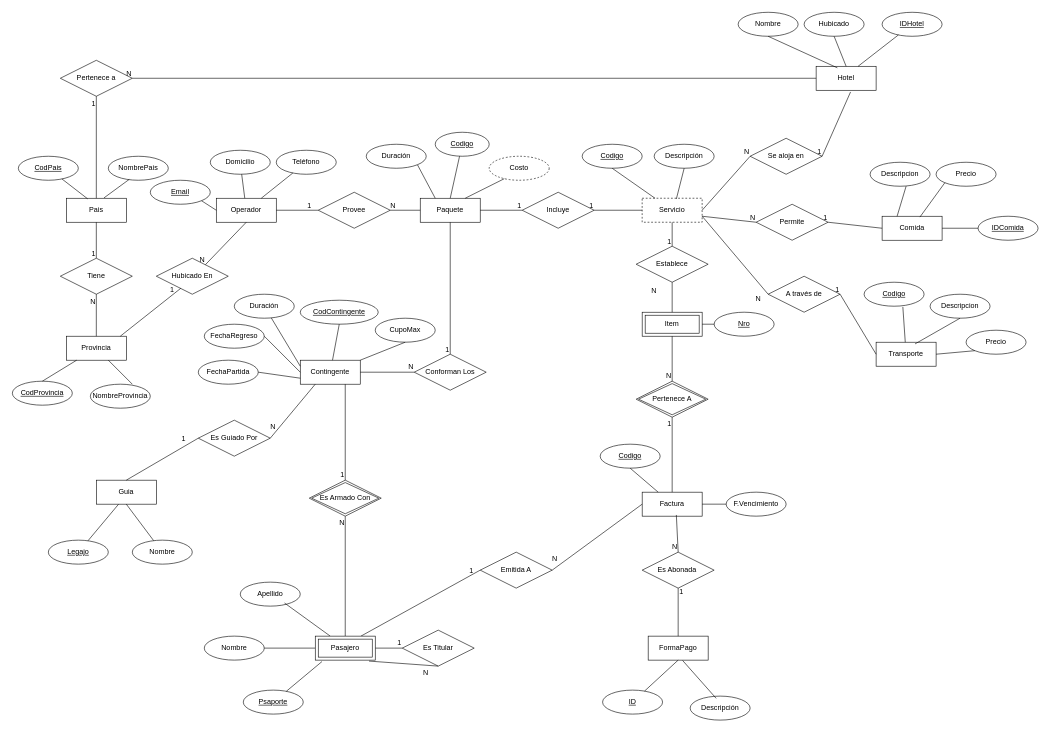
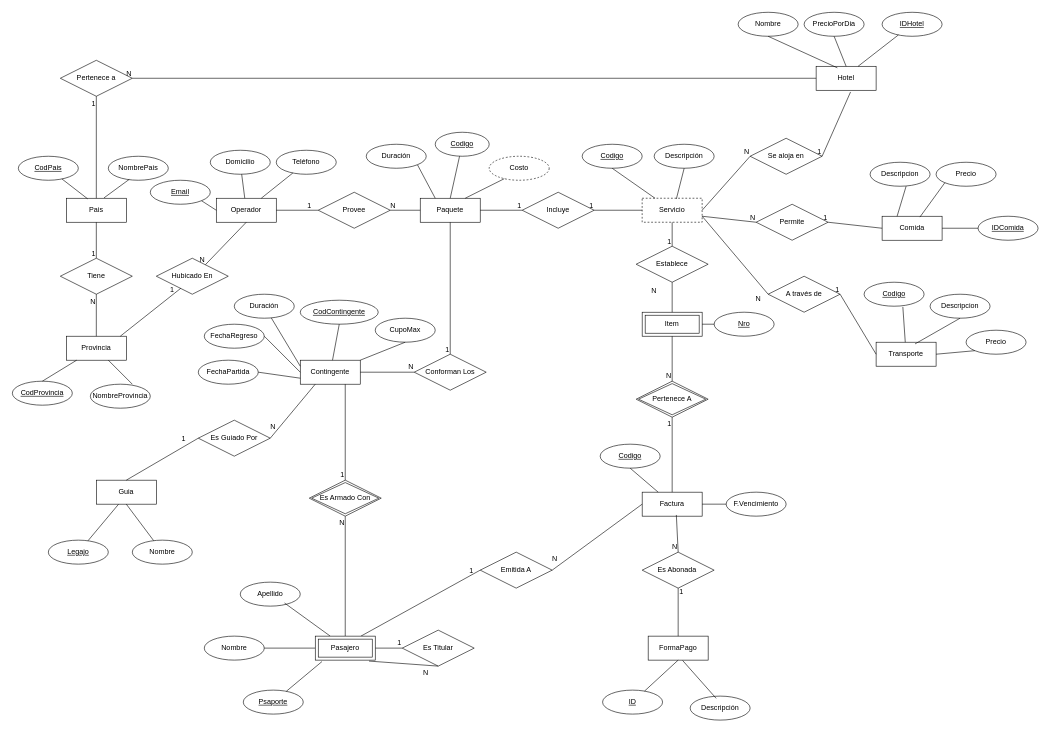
- <mxCell id="137" value="Hubicado" style="ellipse;whiteSpace=wrap;html=1;align=center;" parent="1" vertex="1"><mxGeometry x="1340" y="20" width="100" height="40" as="geometry" /></mxCell>
+ <mxCell id="137" value="PrecioPorDia" style="ellipse;whiteSpace=wrap;html=1;align=center;" parent="1" vertex="1"><mxGeometry x="1340" y="20" width="100" height="40" as="geometry" /></mxCell>
